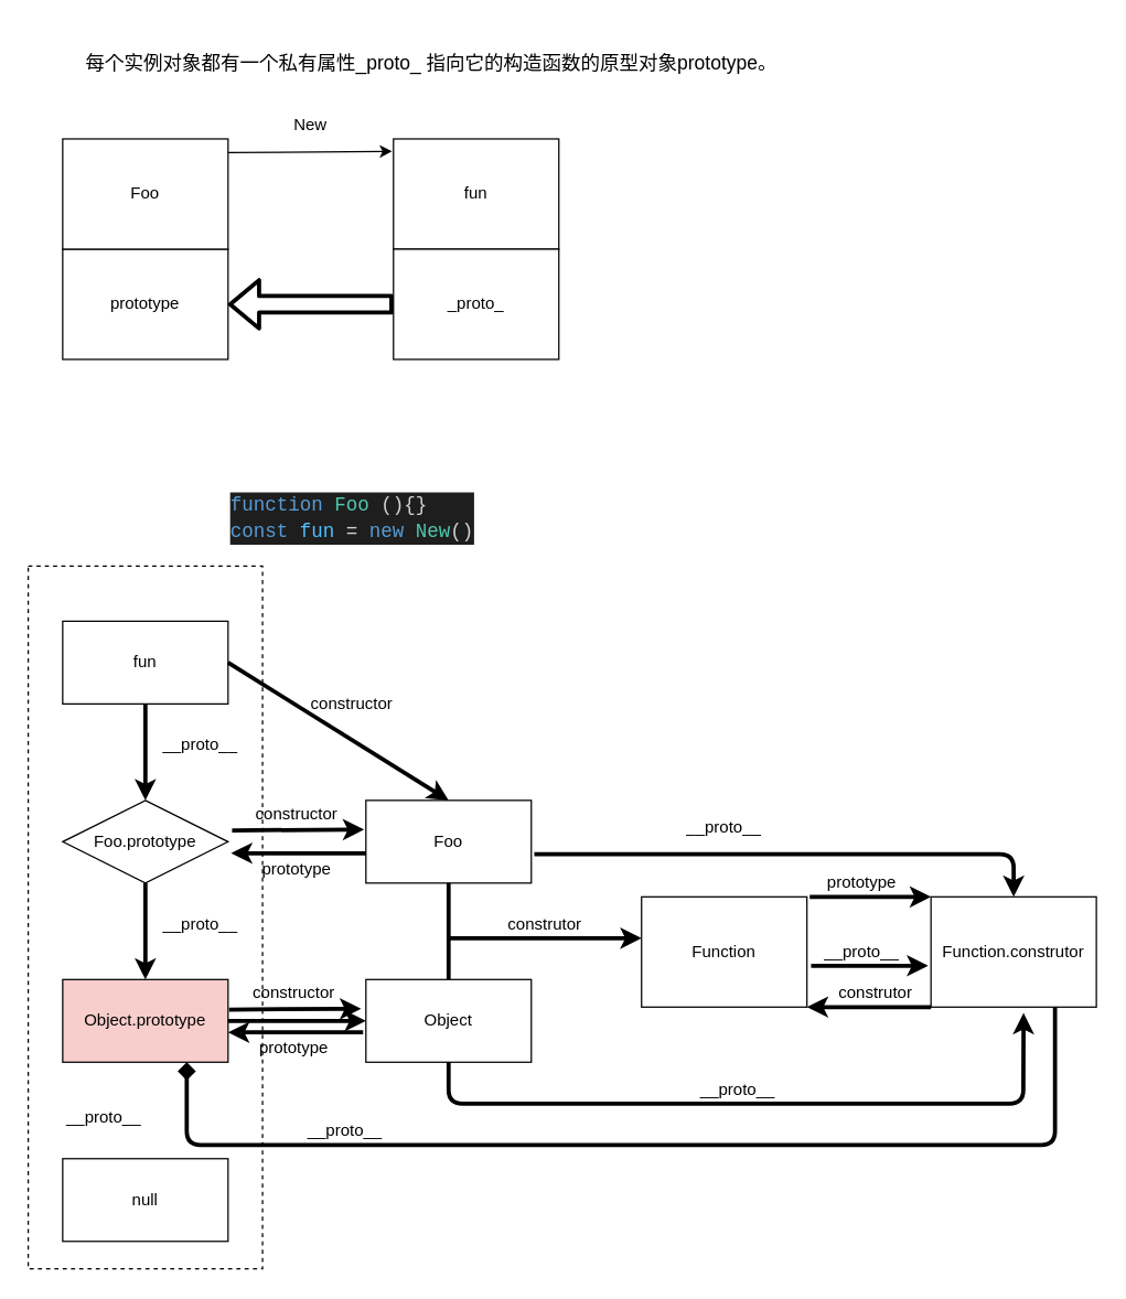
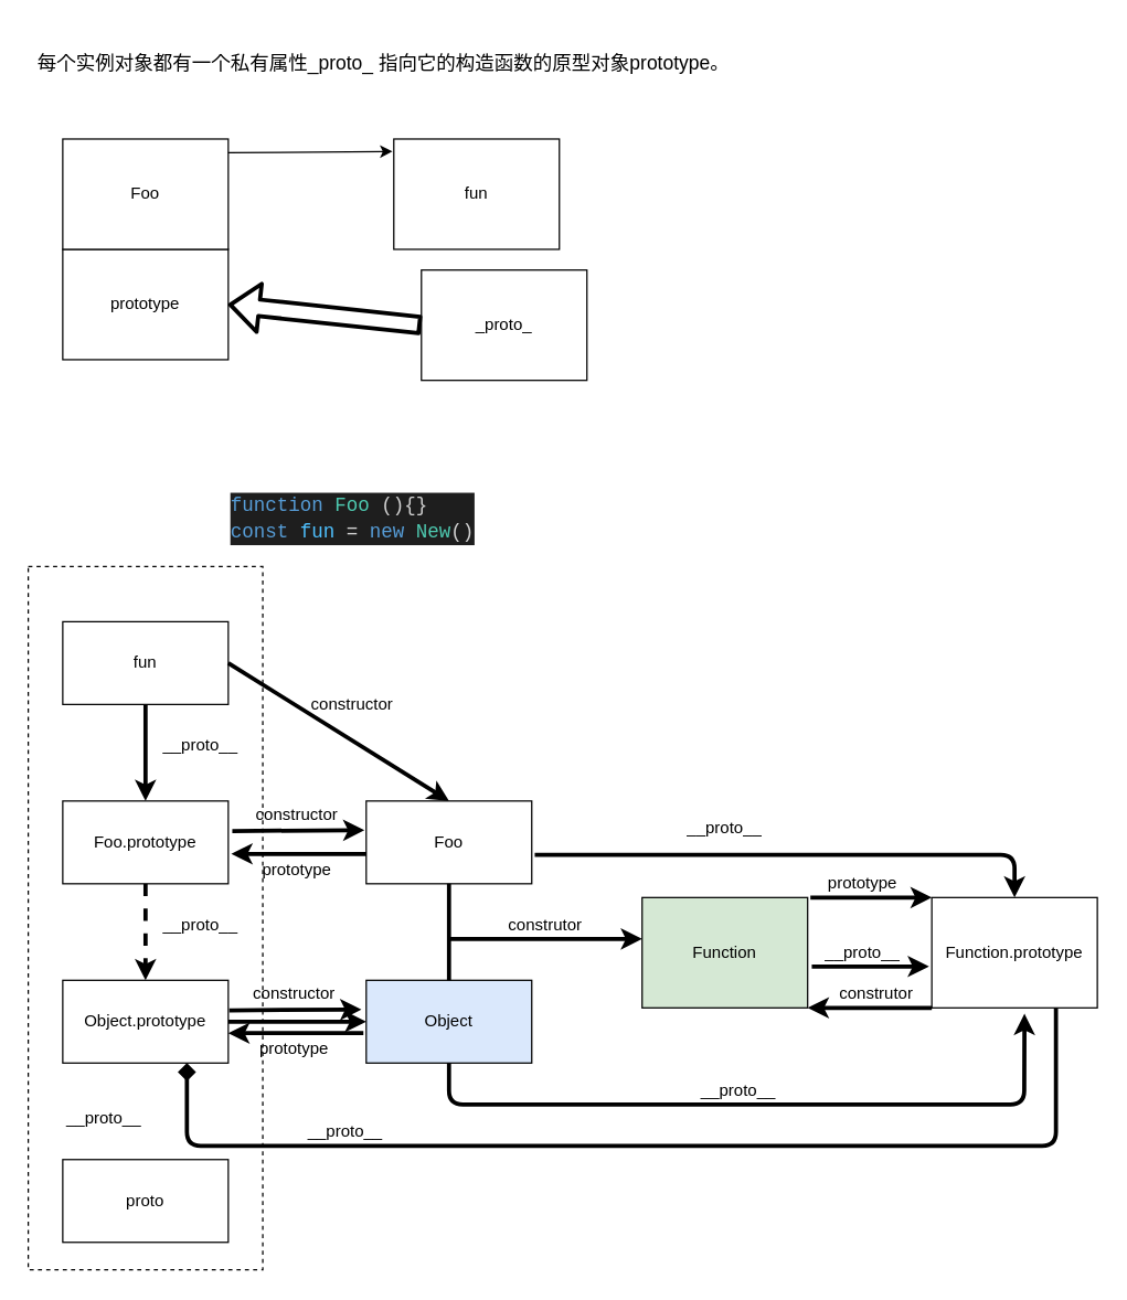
- <mxCell id="9" value="&lt;font style=&quot;font-size: 14px&quot;&gt;每个实例对象都有一个私有属性_proto_ 指向它的构造函数的原型对象prototype。&lt;/font&gt;" style="text;html=1;strokeColor=none;fillColor=none;align=left;verticalAlign=middle;whiteSpace=wrap;rounded=0;" vertex="1" parent="1"><mxGeometry x="60" y="20" width="510" height="50" as="geometry" /></mxCell>
+ <mxCell id="9" value="&lt;font style=&quot;font-size: 14px&quot;&gt;每个实例对象都有一个私有属性_proto_ 指向它的构造函数的原型对象prototype。&lt;/font&gt;" style="text;html=1;strokeColor=none;fillColor=none;align=left;verticalAlign=middle;whiteSpace=wrap;rounded=0;" vertex="1" parent="1"><mxGeometry x="25" y="20" width="510" height="50" as="geometry" /></mxCell>
- <mxCell id="6" value="New" style="text;html=1;strokeColor=none;fillColor=none;align=center;verticalAlign=middle;whiteSpace=wrap;rounded=0;" vertex="1" parent="1"><mxGeometry x="205" y="80" width="40" height="20" as="geometry" /></mxCell>
- <mxCell id="8" value="_proto_" style="rounded=0;whiteSpace=wrap;html=1;" vertex="1" parent="1"><mxGeometry x="285" y="180" width="120" height="80" as="geometry" /></mxCell>
+ <mxCell id="8" value="_proto_" style="rounded=0;whiteSpace=wrap;html=1;" vertex="1" parent="1"><mxGeometry x="305" y="195" width="120" height="80" as="geometry" /></mxCell>
- <mxCell id="15" value="Foo.prototype" style="rhombus;whiteSpace=wrap;html=1;align=center;" vertex="1" parent="1"><mxGeometry x="45" y="580" width="120" height="60" as="geometry" /></mxCell>
+ <mxCell id="15" value="Foo.prototype" style="rounded=0;whiteSpace=wrap;html=1;align=center;" vertex="1" parent="1"><mxGeometry x="45" y="580" width="120" height="60" as="geometry" /></mxCell>
- <mxCell id="14" style="edgeStyle=orthogonalEdgeStyle;rounded=0;orthogonalLoop=1;jettySize=auto;html=1;entryX=0.5;entryY=0;entryDx=0;entryDy=0;strokeWidth=3;" edge="1" parent="1" source="15" target="18"><mxGeometry relative="1" as="geometry" /></mxCell>
+ <mxCell id="14" style="edgeStyle=orthogonalEdgeStyle;rounded=0;orthogonalLoop=1;jettySize=auto;html=1;entryX=0.5;entryY=0;entryDx=0;entryDy=0;strokeWidth=3;dashed=1;" edge="1" parent="1" source="15" target="18"><mxGeometry relative="1" as="geometry" /></mxCell>
- <mxCell id="35" value="Function" style="rounded=0;whiteSpace=wrap;html=1;align=center;" vertex="1" parent="1"><mxGeometry x="465" y="650" width="120" height="80" as="geometry" /></mxCell>
+ <mxCell id="35" value="Function" style="rounded=0;whiteSpace=wrap;html=1;align=center;fillColor=#d5e8d4;" vertex="1" parent="1"><mxGeometry x="465" y="650" width="120" height="80" as="geometry" /></mxCell>
- <mxCell id="37" value="Function.construtor" style="rounded=0;whiteSpace=wrap;html=1;align=center;" vertex="1" parent="1"><mxGeometry x="675" y="650" width="120" height="80" as="geometry" /></mxCell>
+ <mxCell id="37" value="Function.prototype" style="rounded=0;whiteSpace=wrap;html=1;align=center;" vertex="1" parent="1"><mxGeometry x="675" y="650" width="120" height="80" as="geometry" /></mxCell>
- <mxCell id="18" value="Object.prototype" style="rounded=0;whiteSpace=wrap;html=1;align=center;fillColor=#f8cecc;" vertex="1" parent="1"><mxGeometry x="45" y="710" width="120" height="60" as="geometry" /></mxCell>
+ <mxCell id="18" value="Object.prototype" style="rounded=0;whiteSpace=wrap;html=1;align=center;" vertex="1" parent="1"><mxGeometry x="45" y="710" width="120" height="60" as="geometry" /></mxCell>
- <mxCell id="26" value="Object" style="rounded=0;whiteSpace=wrap;html=1;align=center;" vertex="1" parent="1"><mxGeometry x="265" y="710" width="120" height="60" as="geometry" /></mxCell>
+ <mxCell id="26" value="Object" style="rounded=0;whiteSpace=wrap;html=1;align=center;fillColor=#dae8fc;" vertex="1" parent="1"><mxGeometry x="265" y="710" width="120" height="60" as="geometry" /></mxCell>
- <mxCell id="20" value="null" style="rounded=0;whiteSpace=wrap;html=1;align=center;" vertex="1" parent="1"><mxGeometry x="45" y="840" width="120" height="60" as="geometry" /></mxCell>
+ <mxCell id="20" value="proto" style="rounded=0;whiteSpace=wrap;html=1;align=center;" vertex="1" parent="1"><mxGeometry x="45" y="840" width="120" height="60" as="geometry" /></mxCell>
